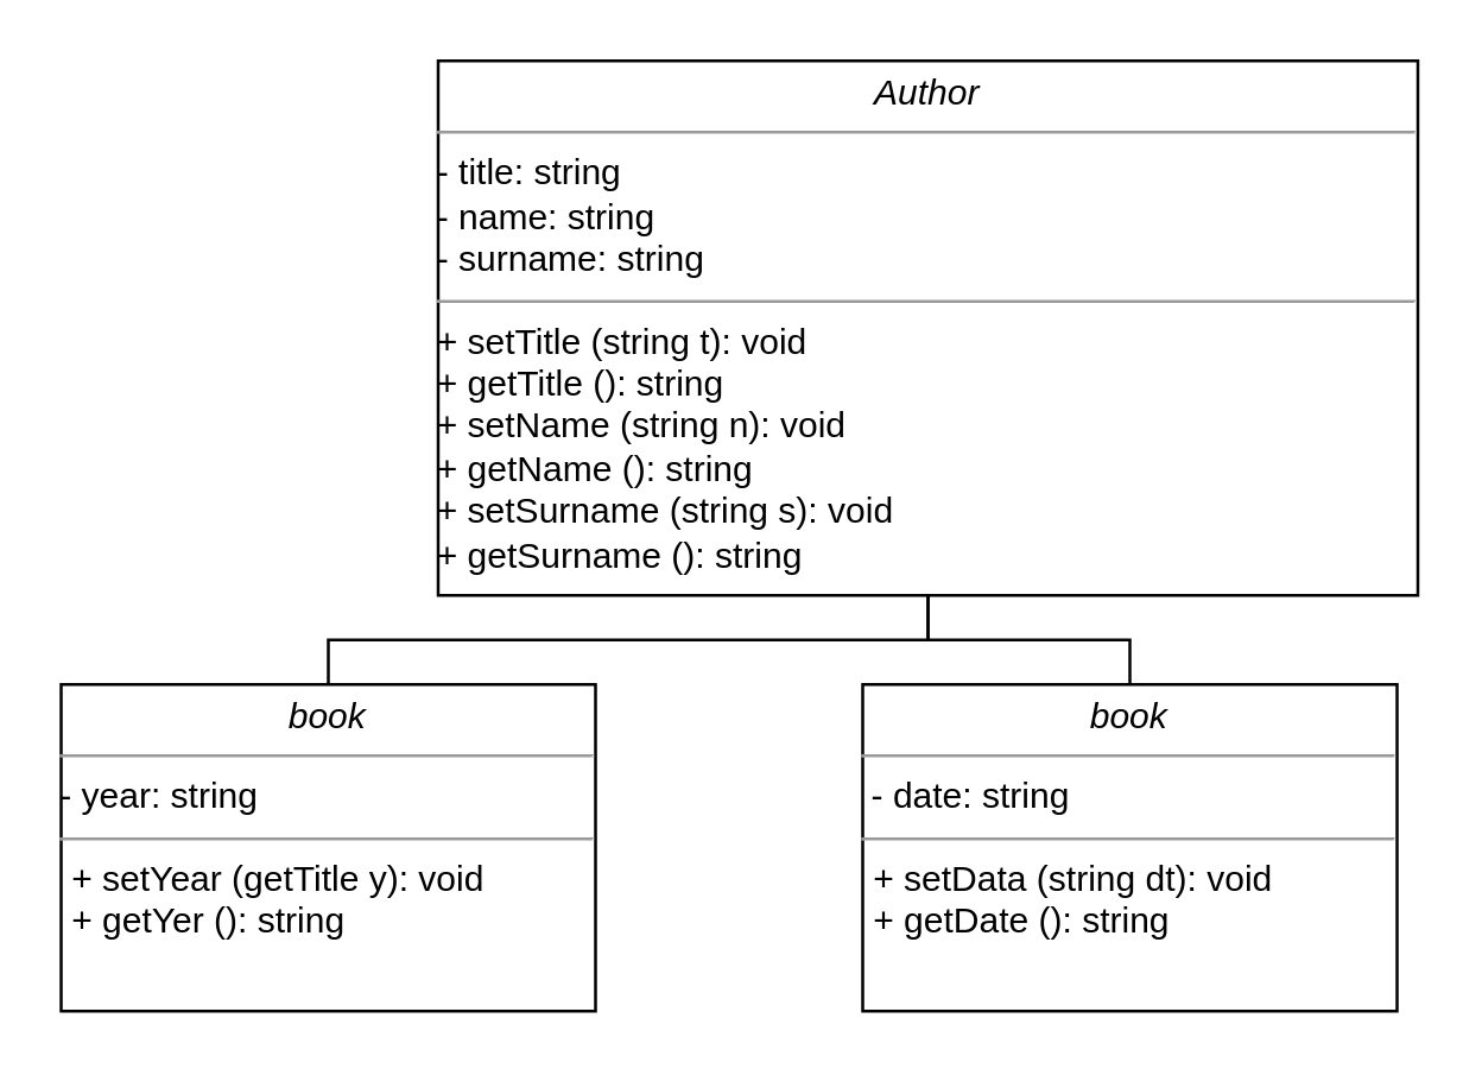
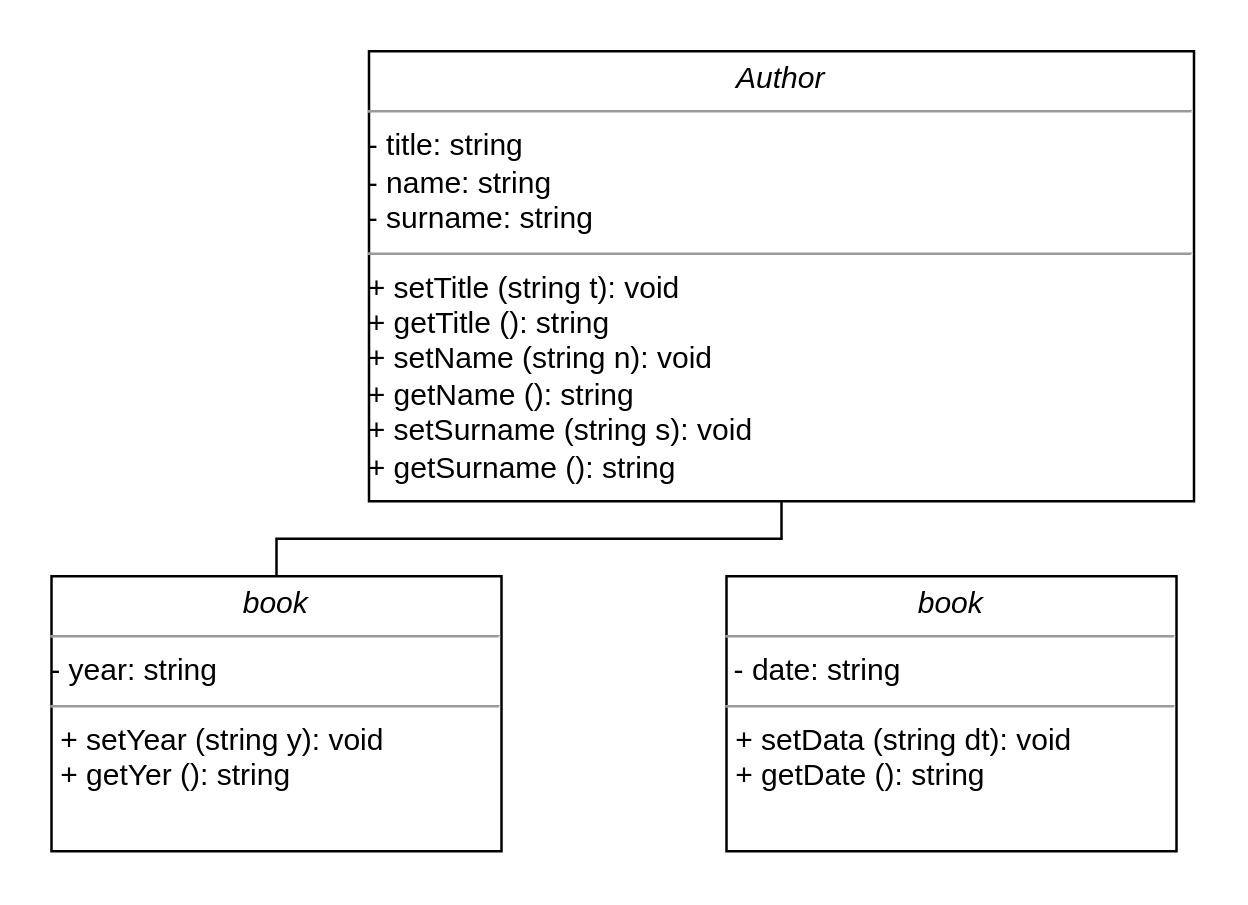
- <mxCell id="6" value="" style="endArrow=none;html=1;edgeStyle=orthogonalEdgeStyle;rounded=0;exitX=0.5;exitY=1;exitDx=0;exitDy=0;entryX=0.5;entryY=0;entryDx=0;entryDy=0;" edge="1" parent="1" source="2" target="4"><mxGeometry relative="1" as="geometry"><mxPoint x="414" y="90" as="sourcePoint" /><mxPoint x="574" y="90" as="targetPoint" /></mxGeometry></mxCell>
- <mxCell id="3" value="&lt;p style=&quot;margin:0px;margin-top:4px;text-align:center;&quot;&gt;&lt;i style=&quot;background-color: initial;&quot;&gt;book&lt;/i&gt;&lt;br&gt;&lt;/p&gt;&lt;hr size=&quot;1&quot;&gt;&lt;p style=&quot;margin:0px;margin-left:4px;&quot;&gt;&lt;/p&gt;&lt;div style=&quot;text-align: justify;&quot;&gt;&lt;span style=&quot;background-color: initial;&quot;&gt;- year: string&lt;/span&gt;&lt;/div&gt;&lt;hr size=&quot;1&quot;&gt;&lt;p style=&quot;margin:0px;margin-left:4px;&quot;&gt;+ setYear (getTitle y): void&lt;/p&gt;&lt;p style=&quot;margin:0px;margin-left:4px;&quot;&gt;&lt;span style=&quot;background-color: initial;&quot;&gt;+ getYer (): string&lt;/span&gt;&lt;/p&gt;" style="verticalAlign=top;align=left;overflow=fill;fontSize=12;fontFamily=Helvetica;html=1;rounded=0;shadow=0;comic=0;labelBackgroundColor=none;strokeWidth=1" vertex="1" parent="1"><mxGeometry x="20" y="230" width="180" height="110" as="geometry" /></mxCell>
+ <mxCell id="3" value="&lt;p style=&quot;margin:0px;margin-top:4px;text-align:center;&quot;&gt;&lt;i style=&quot;background-color: initial;&quot;&gt;book&lt;/i&gt;&lt;br&gt;&lt;/p&gt;&lt;hr size=&quot;1&quot;&gt;&lt;p style=&quot;margin:0px;margin-left:4px;&quot;&gt;&lt;/p&gt;&lt;div style=&quot;text-align: justify;&quot;&gt;&lt;span style=&quot;background-color: initial;&quot;&gt;- year: string&lt;/span&gt;&lt;/div&gt;&lt;hr size=&quot;1&quot;&gt;&lt;p style=&quot;margin:0px;margin-left:4px;&quot;&gt;+ setYear (string y): void&lt;/p&gt;&lt;p style=&quot;margin:0px;margin-left:4px;&quot;&gt;&lt;span style=&quot;background-color: initial;&quot;&gt;+ getYer (): string&lt;/span&gt;&lt;/p&gt;" style="verticalAlign=top;align=left;overflow=fill;fontSize=12;fontFamily=Helvetica;html=1;rounded=0;shadow=0;comic=0;labelBackgroundColor=none;strokeWidth=1" vertex="1" parent="1"><mxGeometry x="20" y="230" width="180" height="110" as="geometry" /></mxCell>
